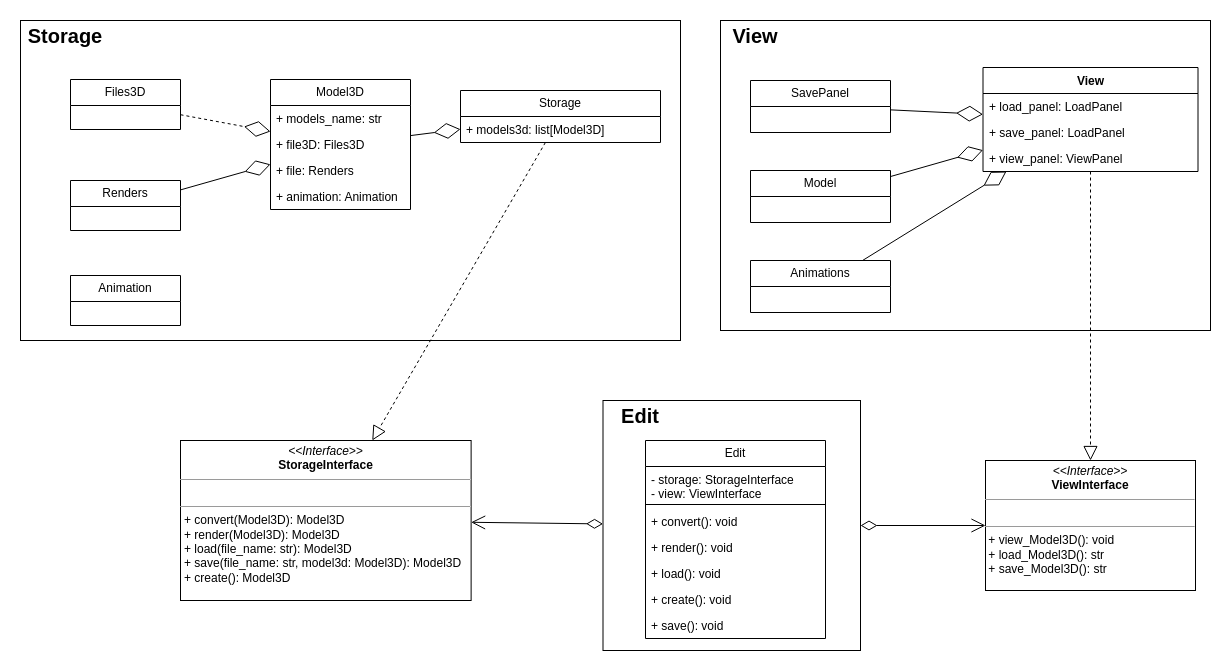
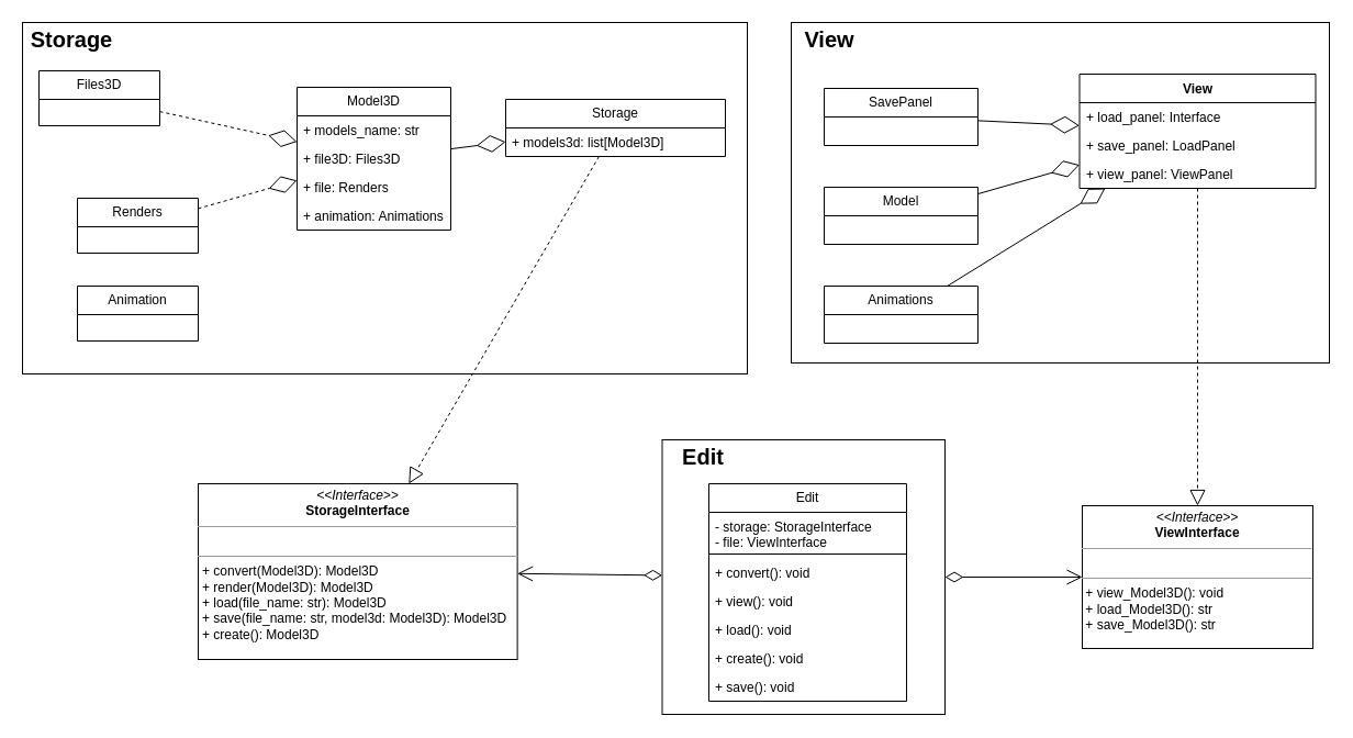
- <mxCell id="23" value="Files3D" style="swimlane;fontStyle=0;childLayout=stackLayout;horizontal=1;startSize=26;fillColor=none;horizontalStack=0;resizeParent=1;resizeParentMax=0;resizeLast=0;collapsible=1;marginBottom=0;whiteSpace=wrap;html=1;" vertex="1" parent="20"><mxGeometry x="50" y="59" width="110" height="50" as="geometry" /></mxCell>
+ <mxCell id="23" value="Files3D" style="swimlane;fontStyle=0;childLayout=stackLayout;horizontal=1;startSize=26;fillColor=none;horizontalStack=0;resizeParent=1;resizeParentMax=0;resizeLast=0;collapsible=1;marginBottom=0;whiteSpace=wrap;html=1;" vertex="1" parent="20"><mxGeometry x="15" y="44" width="110" height="50" as="geometry" /></mxCell>
- <mxCell id="13" value="+ load_panel: LoadPanel" style="text;strokeColor=none;fillColor=none;align=left;verticalAlign=top;spacingLeft=4;spacingRight=4;overflow=hidden;rotatable=0;points=[[0,0.5],[1,0.5]];portConstraint=eastwest;whiteSpace=wrap;html=1;" vertex="1" parent="12"><mxGeometry y="26" width="215" height="26" as="geometry" /></mxCell>
+ <mxCell id="13" value="+ load_panel: Interface" style="text;strokeColor=none;fillColor=none;align=left;verticalAlign=top;spacingLeft=4;spacingRight=4;overflow=hidden;rotatable=0;points=[[0,0.5],[1,0.5]];portConstraint=eastwest;whiteSpace=wrap;html=1;" vertex="1" parent="12"><mxGeometry y="26" width="215" height="26" as="geometry" /></mxCell>
- <mxCell id="34" value="" style="endArrow=diamondThin;endFill=0;endSize=24;html=1;rounded=0;" edge="1" parent="20" source="24" target="28"><mxGeometry width="160" relative="1" as="geometry"><mxPoint x="410" y="130" as="sourcePoint" /><mxPoint x="470" y="127" as="targetPoint" /></mxGeometry></mxCell>
+ <mxCell id="34" value="" style="endArrow=diamondThin;endFill=0;endSize=24;html=1;rounded=0;dashed=1;" edge="1" parent="20" source="24" target="28"><mxGeometry width="160" relative="1" as="geometry"><mxPoint x="410" y="130" as="sourcePoint" /><mxPoint x="470" y="127" as="targetPoint" /></mxGeometry></mxCell>
- <mxCell id="32" value="+ animation: Animation" style="text;strokeColor=none;fillColor=none;align=left;verticalAlign=top;spacingLeft=4;spacingRight=4;overflow=hidden;rotatable=0;points=[[0,0.5],[1,0.5]];portConstraint=eastwest;whiteSpace=wrap;html=1;" vertex="1" parent="28"><mxGeometry y="104" width="140" height="26" as="geometry" /></mxCell>
+ <mxCell id="32" value="+ animation: Animations" style="text;strokeColor=none;fillColor=none;align=left;verticalAlign=top;spacingLeft=4;spacingRight=4;overflow=hidden;rotatable=0;points=[[0,0.5],[1,0.5]];portConstraint=eastwest;whiteSpace=wrap;html=1;" vertex="1" parent="28"><mxGeometry y="104" width="140" height="26" as="geometry" /></mxCell>
- <mxCell id="27" value="Animation" style="swimlane;fontStyle=0;childLayout=stackLayout;horizontal=1;startSize=26;fillColor=none;horizontalStack=0;resizeParent=1;resizeParentMax=0;resizeLast=0;collapsible=1;marginBottom=0;whiteSpace=wrap;html=1;" vertex="1" parent="20"><mxGeometry x="50" y="255" width="110" height="50" as="geometry" /></mxCell>
+ <mxCell id="27" value="Animation" style="swimlane;fontStyle=0;childLayout=stackLayout;horizontal=1;startSize=26;fillColor=none;horizontalStack=0;resizeParent=1;resizeParentMax=0;resizeLast=0;collapsible=1;marginBottom=0;whiteSpace=wrap;html=1;" vertex="1" parent="20"><mxGeometry x="50" y="240" width="110" height="50" as="geometry" /></mxCell>
- <mxCell id="43" value="- storage: StorageInterface&lt;br&gt;- view: ViewInterface" style="text;strokeColor=none;fillColor=none;align=left;verticalAlign=top;spacingLeft=4;spacingRight=4;overflow=hidden;rotatable=0;points=[[0,0.5],[1,0.5]];portConstraint=eastwest;whiteSpace=wrap;html=1;container=0;" vertex="1" parent="42"><mxGeometry y="26" width="180" height="34" as="geometry" /></mxCell>
+ <mxCell id="43" value="- storage: StorageInterface&lt;br&gt;- file: ViewInterface" style="text;strokeColor=none;fillColor=none;align=left;verticalAlign=top;spacingLeft=4;spacingRight=4;overflow=hidden;rotatable=0;points=[[0,0.5],[1,0.5]];portConstraint=eastwest;whiteSpace=wrap;html=1;container=0;" vertex="1" parent="42"><mxGeometry y="26" width="180" height="34" as="geometry" /></mxCell>
- <mxCell id="46" value="+ render(): void" style="text;strokeColor=none;fillColor=none;align=left;verticalAlign=top;spacingLeft=4;spacingRight=4;overflow=hidden;rotatable=0;points=[[0,0.5],[1,0.5]];portConstraint=eastwest;whiteSpace=wrap;html=1;container=0;" vertex="1" parent="42"><mxGeometry y="94" width="180" height="26" as="geometry" /></mxCell>
+ <mxCell id="46" value="+ view(): void" style="text;strokeColor=none;fillColor=none;align=left;verticalAlign=top;spacingLeft=4;spacingRight=4;overflow=hidden;rotatable=0;points=[[0,0.5],[1,0.5]];portConstraint=eastwest;whiteSpace=wrap;html=1;container=0;" vertex="1" parent="42"><mxGeometry y="94" width="180" height="26" as="geometry" /></mxCell>
